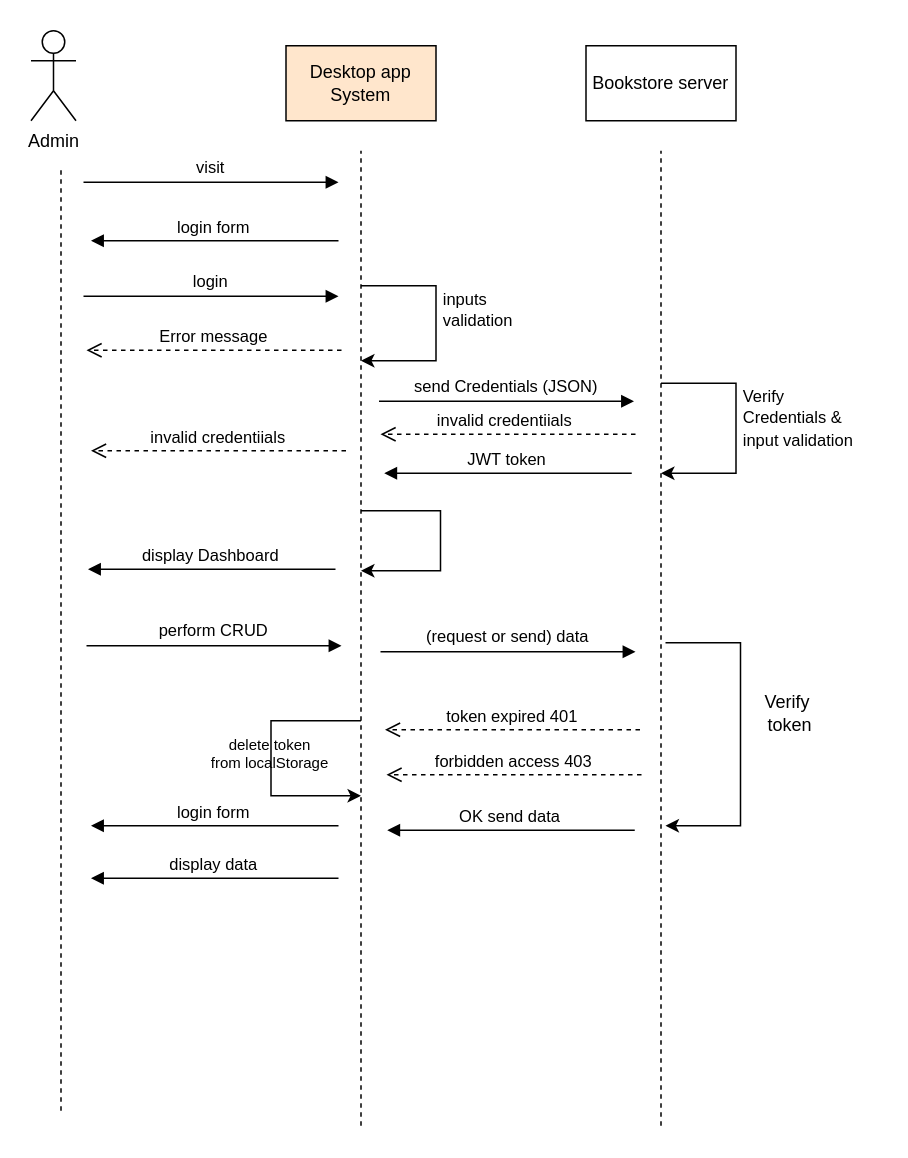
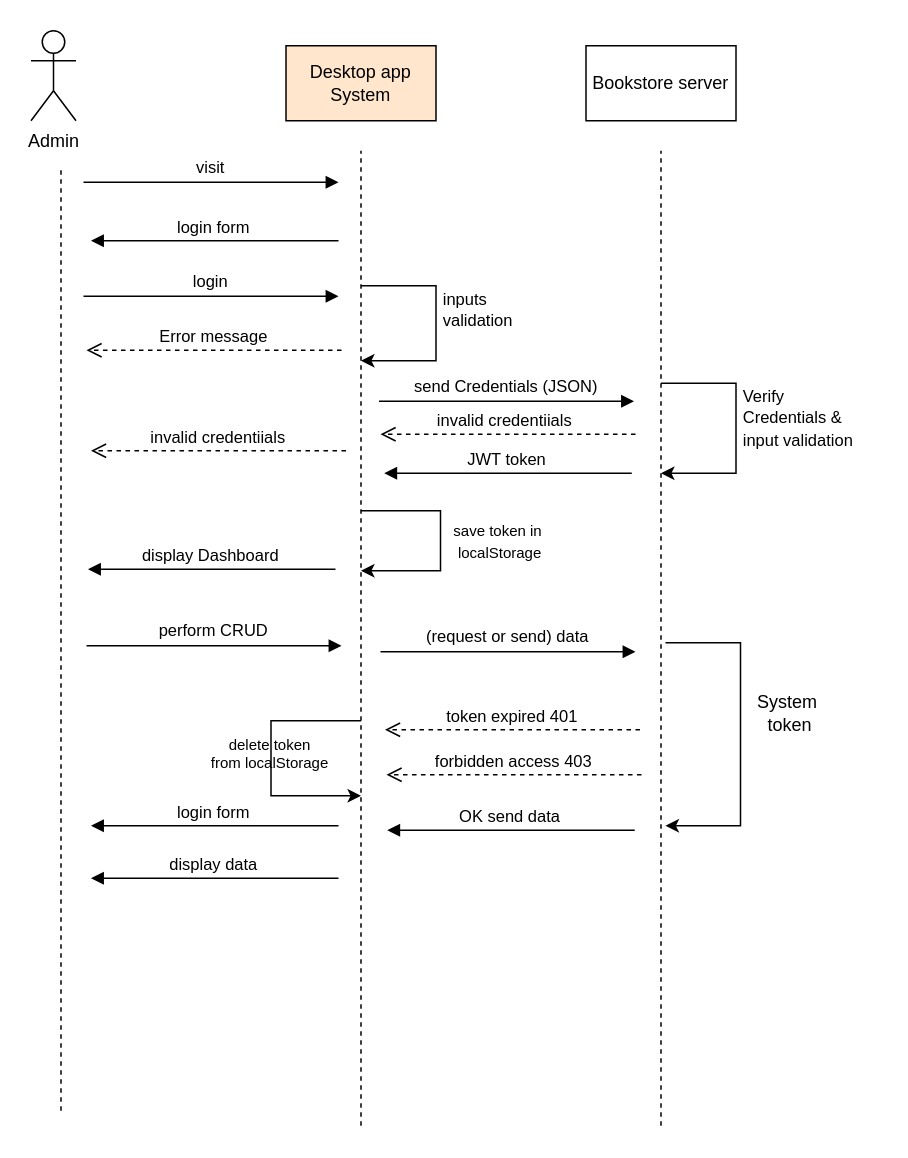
+ <mxCell id="21" value="&lt;font style=&quot;font-size: 10px;&quot;&gt;save token in&lt;br&gt;&amp;nbsp;localStorage&lt;/font&gt;" style="text;html=1;align=center;verticalAlign=middle;resizable=0;points=[];autosize=1;strokeColor=none;fillColor=none;" vertex="1" parent="1"><mxGeometry x="291" y="340" width="80" height="40" as="geometry" /></mxCell>
- <mxCell id="26" value="Verify&lt;br&gt;&amp;nbsp;token" style="text;html=1;align=center;verticalAlign=middle;resizable=0;points=[];autosize=1;strokeColor=none;fillColor=none;" vertex="1" parent="1"><mxGeometry x="494" y="455" width="60" height="40" as="geometry" /></mxCell>
+ <mxCell id="26" value="System&lt;br&gt;&amp;nbsp;token" style="text;html=1;align=center;verticalAlign=middle;resizable=0;points=[];autosize=1;strokeColor=none;fillColor=none;" vertex="1" parent="1"><mxGeometry x="494" y="455" width="60" height="40" as="geometry" /></mxCell>
